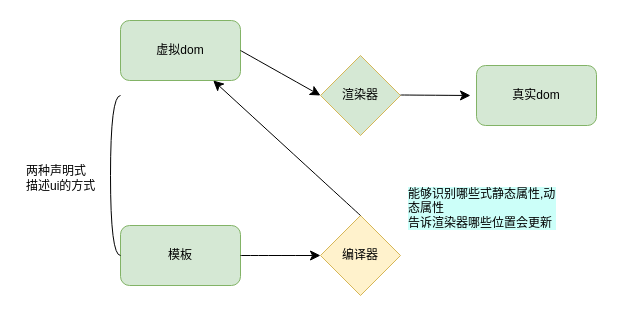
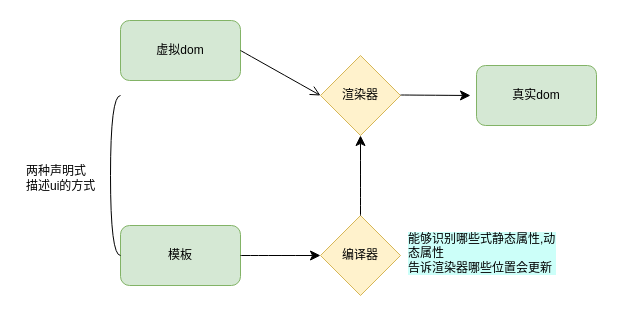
- <mxCell id="4" value="" style="endArrow=classic;html=1;rounded=0;fontSize=12;startSize=8;endSize=8;curved=1;entryX=0;entryY=0.5;entryDx=0;entryDy=0;exitX=1;exitY=0.5;exitDx=0;exitDy=0;" edge="1" source="2" target="3" parent="1"><mxGeometry width="50" height="50" relative="1" as="geometry"><mxPoint x="360" y="295" as="sourcePoint" /><mxPoint x="410" y="245" as="targetPoint" /></mxGeometry></mxCell>
+ <mxCell id="4" value="" style="endArrow=open;html=1;rounded=0;fontSize=12;startSize=8;endSize=8;curved=1;entryX=0;entryY=0.5;entryDx=0;entryDy=0;exitX=1;exitY=0.5;exitDx=0;exitDy=0;" edge="1" source="2" target="3" parent="1"><mxGeometry width="50" height="50" relative="1" as="geometry"><mxPoint x="360" y="295" as="sourcePoint" /><mxPoint x="410" y="245" as="targetPoint" /></mxGeometry></mxCell>
- <mxCell id="3" value="渲染器" style="rhombus;whiteSpace=wrap;html=1;fillColor=#d5e8d4;strokeColor=#d6b656;" vertex="1" parent="1"><mxGeometry x="320" y="55" width="80" height="80" as="geometry" /></mxCell>
+ <mxCell id="3" value="渲染器" style="rhombus;whiteSpace=wrap;html=1;fillColor=#fff2cc;strokeColor=#d6b656;" vertex="1" parent="1"><mxGeometry x="320" y="55" width="80" height="80" as="geometry" /></mxCell>
- <mxCell id="13" value="" style="endArrow=classic;html=1;rounded=0;fontSize=12;startSize=8;endSize=8;curved=1;exitX=0.5;exitY=0;exitDx=0;exitDy=0;" edge="1" parent="1" source="11" target="2"><mxGeometry width="50" height="50" relative="1" as="geometry"><mxPoint x="356" y="215" as="sourcePoint" /><mxPoint x="360" y="145" as="targetPoint" /></mxGeometry></mxCell>
+ <mxCell id="13" value="" style="endArrow=classic;html=1;rounded=0;fontSize=12;startSize=8;endSize=8;curved=1;exitX=0.5;exitY=0;exitDx=0;exitDy=0;entryX=0.5;entryY=1;entryDx=0;entryDy=0;" edge="1" parent="1" source="11" target="3"><mxGeometry width="50" height="50" relative="1" as="geometry"><mxPoint x="356" y="215" as="sourcePoint" /><mxPoint x="360" y="145" as="targetPoint" /></mxGeometry></mxCell>
- <mxCell id="14" value="能够识别哪些式静态属性,动态属性&lt;div&gt;告诉渲染器哪些位置会更新&lt;/div&gt;" style="text;html=1;whiteSpace=wrap;overflow=hidden;rounded=0;labelBackgroundColor=#ccfff9;" vertex="1" parent="1"><mxGeometry x="406" y="180" width="150" height="60" as="geometry" /></mxCell>
+ <mxCell id="14" value="能够识别哪些式静态属性,动态属性&lt;div&gt;告诉渲染器哪些位置会更新&lt;/div&gt;" style="text;html=1;whiteSpace=wrap;overflow=hidden;rounded=0;labelBackgroundColor=#ccfff9;" vertex="1" parent="1"><mxGeometry x="406" y="225" width="150" height="60" as="geometry" /></mxCell>
